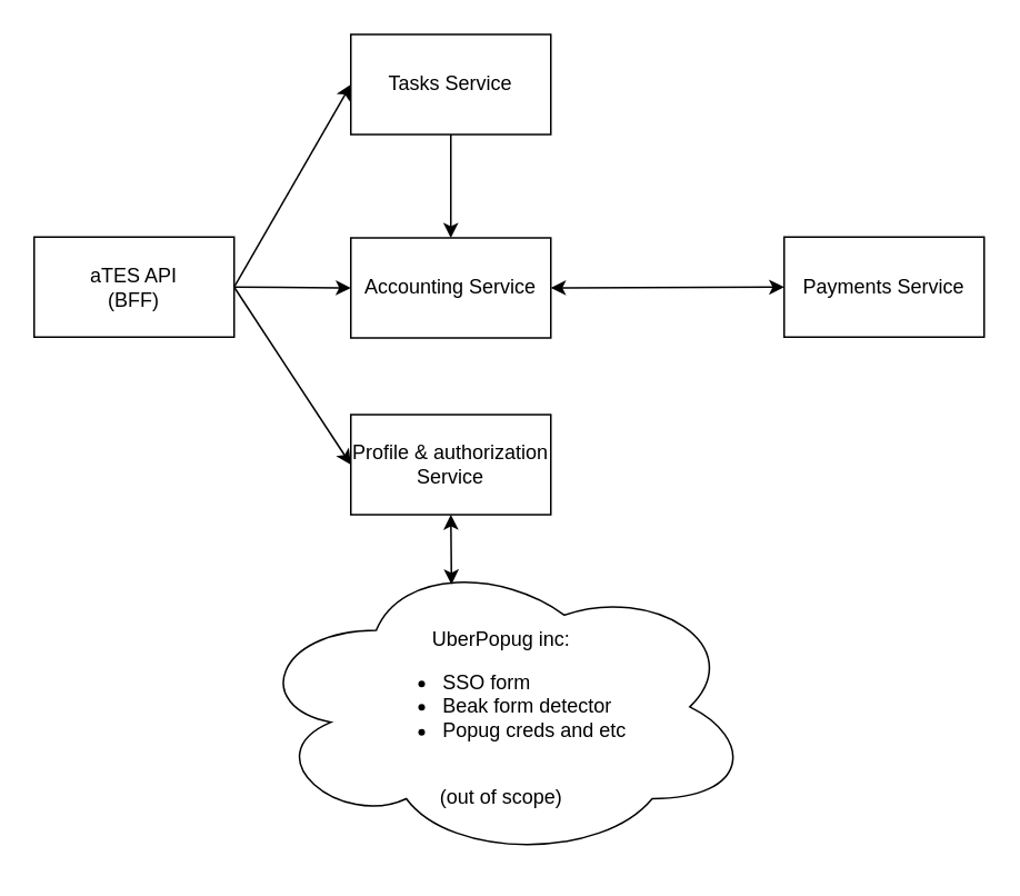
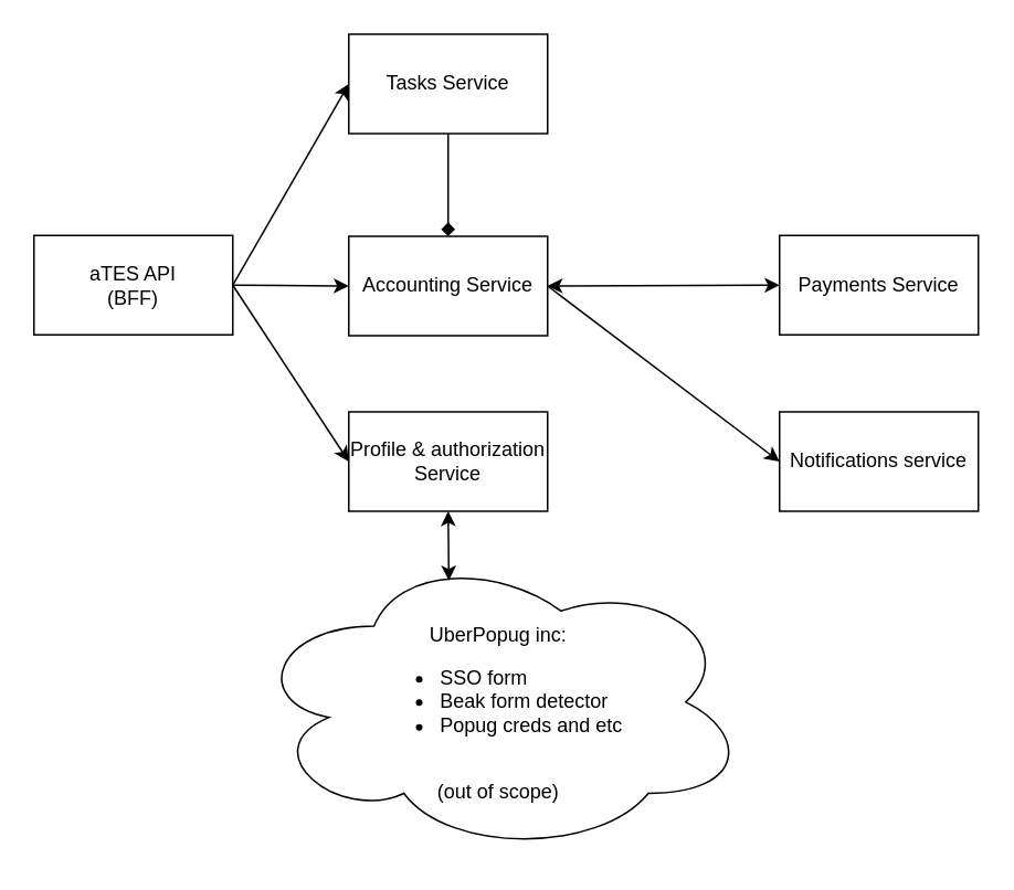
- <mxCell id="7" style="edgeStyle=none;rounded=0;orthogonalLoop=1;jettySize=auto;html=1;exitX=0.5;exitY=1;exitDx=0;exitDy=0;entryX=0.5;entryY=0;entryDx=0;entryDy=0;" edge="1" parent="1" source="8" target="9"><mxGeometry relative="1" as="geometry"><mxPoint x="310" y="335" as="targetPoint" /></mxGeometry></mxCell>
+ <mxCell id="7" style="edgeStyle=none;rounded=0;orthogonalLoop=1;jettySize=auto;html=1;exitX=0.5;exitY=1;exitDx=0;exitDy=0;entryX=0.5;entryY=0;entryDx=0;entryDy=0;endArrow=diamond;" edge="1" parent="1" source="8" target="9"><mxGeometry relative="1" as="geometry"><mxPoint x="310" y="335" as="targetPoint" /></mxGeometry></mxCell>
+ <mxCell id="11" value="" style="endArrow=classic;html=1;rounded=0;exitX=1;exitY=0.5;exitDx=0;exitDy=0;entryX=0;entryY=0.5;entryDx=0;entryDy=0;" edge="1" parent="1" source="9" target="10"><mxGeometry width="50" height="50" relative="1" as="geometry"><mxPoint x="360" y="271.5" as="sourcePoint" /><mxPoint x="410" y="221.5" as="targetPoint" /></mxGeometry></mxCell>
+ <mxCell id="10" value="Notifications service" style="rounded=0;whiteSpace=wrap;html=1;" vertex="1" parent="1"><mxGeometry x="470" y="248" width="120" height="60" as="geometry" /></mxCell>
